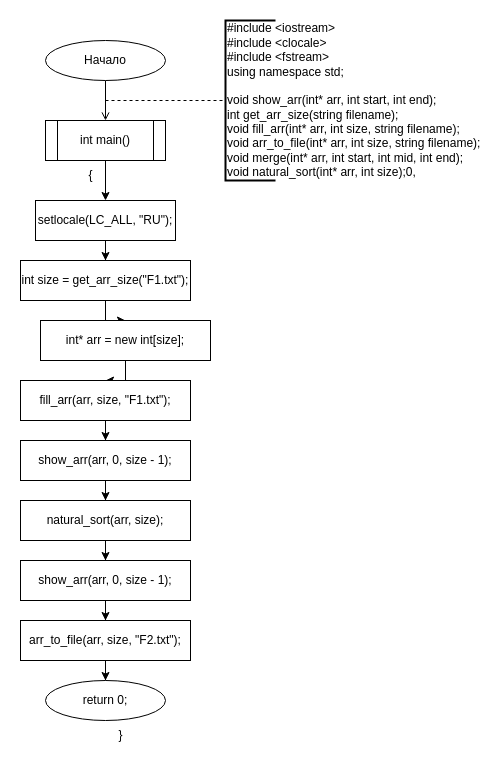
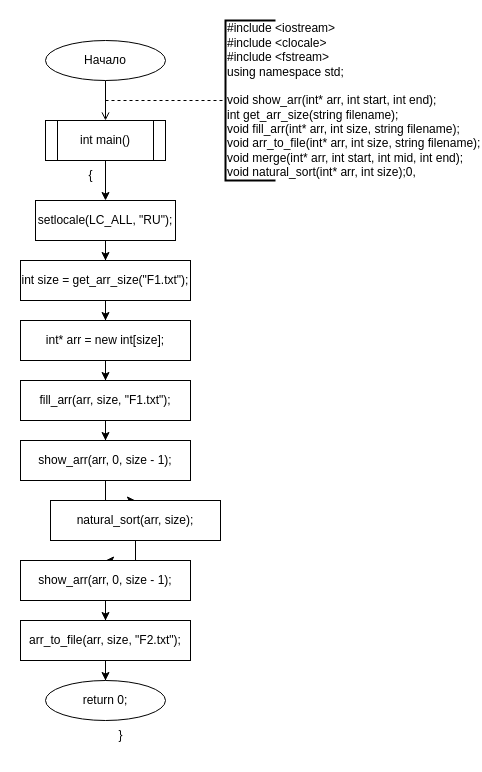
- <mxCell id="14" value="int* arr = new int[size];" style="whiteSpace=wrap;html=1;" vertex="1" parent="1"><mxGeometry x="40" y="320" width="170" height="40" as="geometry" /></mxCell>
+ <mxCell id="14" value="int* arr = new int[size];" style="whiteSpace=wrap;html=1;" vertex="1" parent="1"><mxGeometry x="20" y="320" width="170" height="40" as="geometry" /></mxCell>
- <mxCell id="20" value="natural_sort(arr, size);" style="whiteSpace=wrap;html=1;" vertex="1" parent="1"><mxGeometry x="20" y="500" width="170" height="40" as="geometry" /></mxCell>
+ <mxCell id="20" value="natural_sort(arr, size);" style="whiteSpace=wrap;html=1;" vertex="1" parent="1"><mxGeometry x="50" y="500" width="170" height="40" as="geometry" /></mxCell>
